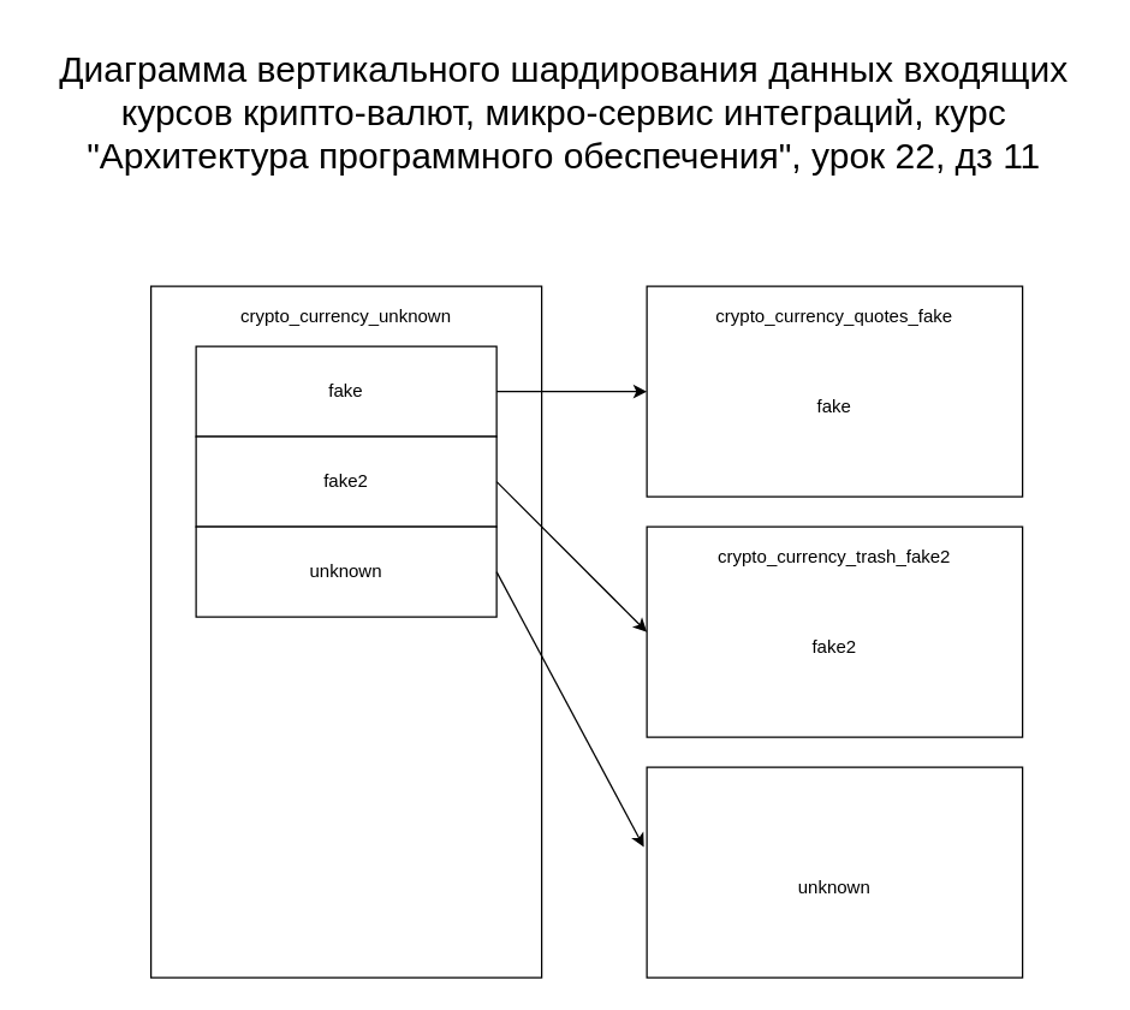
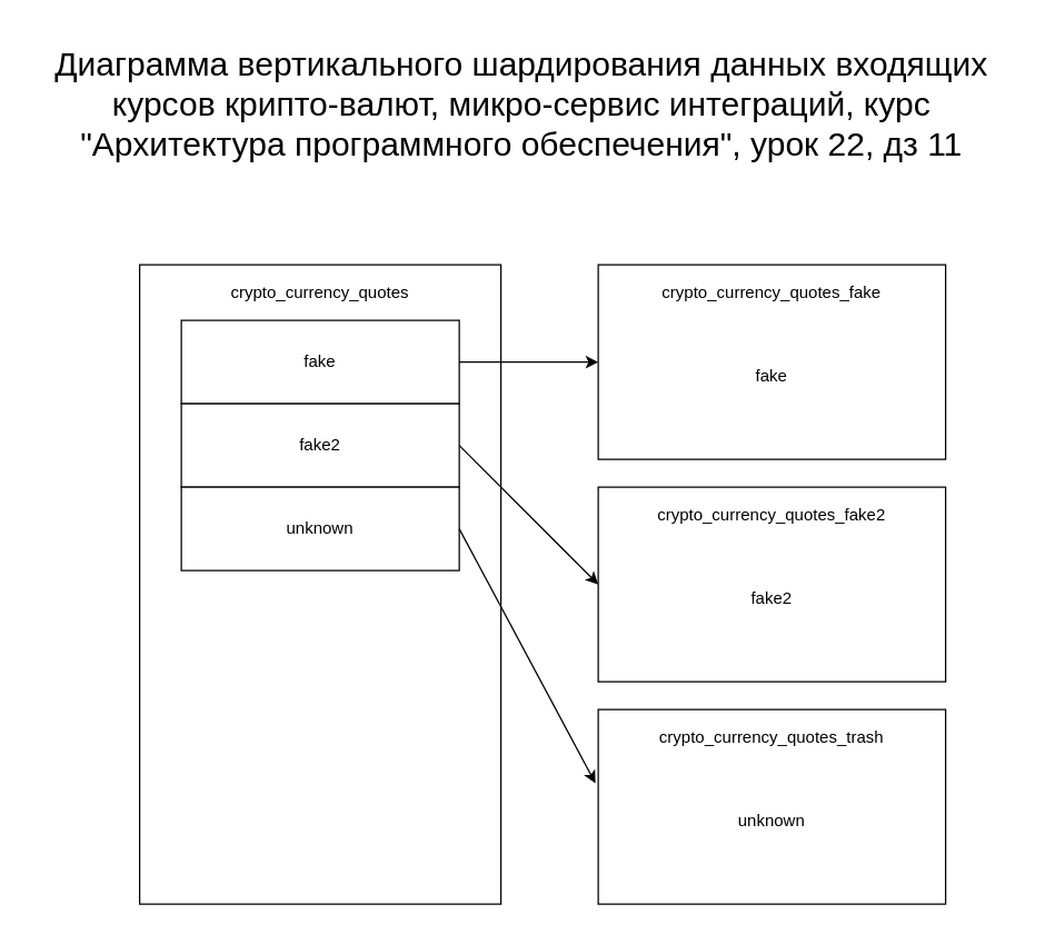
- <mxCell id="7" value="crypto_currency_unknown" style="text;html=1;strokeColor=none;fillColor=none;align=center;verticalAlign=middle;whiteSpace=wrap;rounded=0;" parent="1" vertex="1"><mxGeometry x="110" y="200" width="240" height="20" as="geometry" /></mxCell>
+ <mxCell id="7" value="crypto_currency_quotes" style="text;html=1;strokeColor=none;fillColor=none;align=center;verticalAlign=middle;whiteSpace=wrap;rounded=0;" parent="1" vertex="1"><mxGeometry x="110" y="200" width="240" height="20" as="geometry" /></mxCell>
- <mxCell id="9" value="crypto_currency_trash_fake2" style="text;html=1;strokeColor=none;fillColor=none;align=center;verticalAlign=middle;whiteSpace=wrap;rounded=0;" parent="1" vertex="1"><mxGeometry x="440" y="360" width="230" height="20" as="geometry" /></mxCell>
+ <mxCell id="9" value="crypto_currency_quotes_fake2" style="text;html=1;strokeColor=none;fillColor=none;align=center;verticalAlign=middle;whiteSpace=wrap;rounded=0;" parent="1" vertex="1"><mxGeometry x="440" y="360" width="230" height="20" as="geometry" /></mxCell>
+ <mxCell id="10" value="crypto_currency_quotes_trash" style="text;html=1;strokeColor=none;fillColor=none;align=center;verticalAlign=middle;whiteSpace=wrap;rounded=0;" parent="1" vertex="1"><mxGeometry x="440" y="520" width="230" height="20" as="geometry" /></mxCell>
